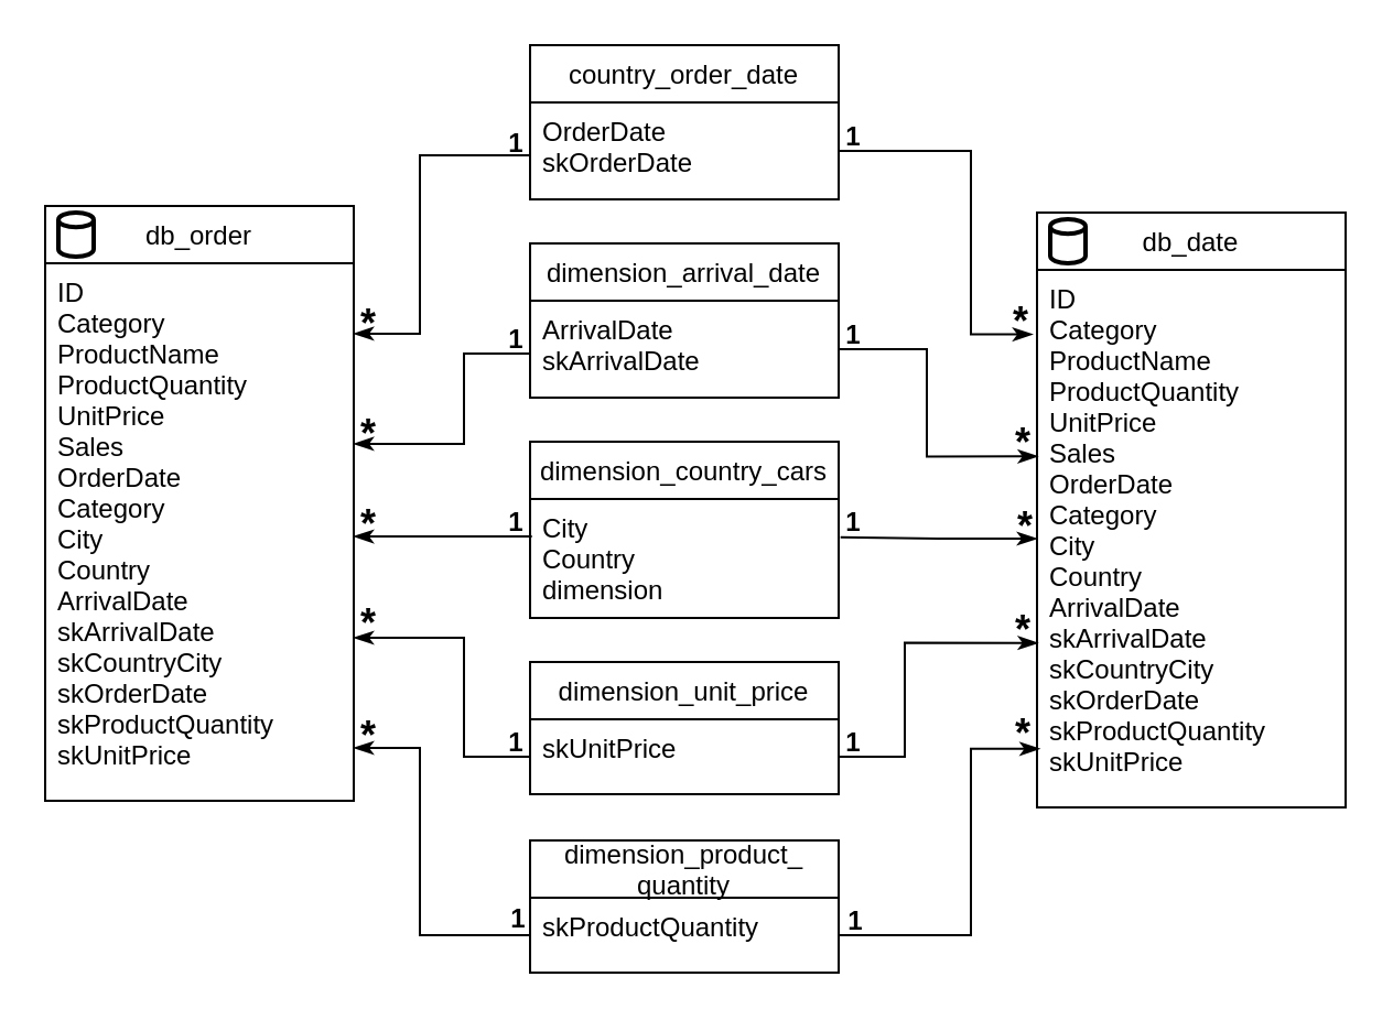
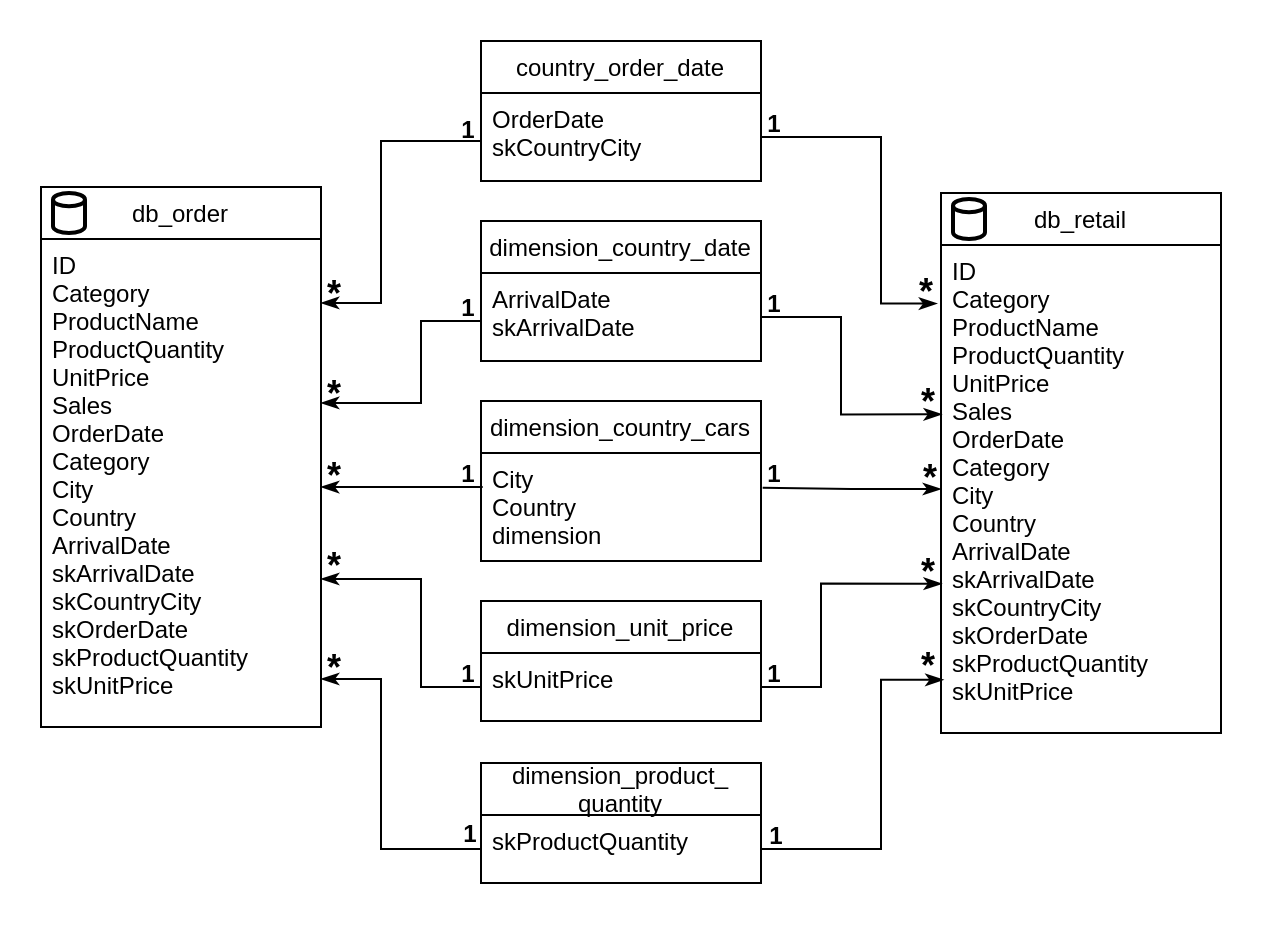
- <mxCell id="9" value="OrderDate&#10;skOrderDate" style="text;strokeColor=none;fillColor=none;align=left;verticalAlign=top;spacingLeft=4;spacingRight=4;overflow=hidden;rotatable=0;points=[[0,0.5],[1,0.5]];portConstraint=eastwest;" vertex="1" parent="8"><mxGeometry y="26" width="140" height="44" as="geometry" /></mxCell>
+ <mxCell id="9" value="OrderDate&#10;skCountryCity" style="text;strokeColor=none;fillColor=none;align=left;verticalAlign=top;spacingLeft=4;spacingRight=4;overflow=hidden;rotatable=0;points=[[0,0.5],[1,0.5]];portConstraint=eastwest;" vertex="1" parent="8"><mxGeometry y="26" width="140" height="44" as="geometry" /></mxCell>
- <mxCell id="4" value="db_date" style="swimlane;fontStyle=0;childLayout=stackLayout;horizontal=1;startSize=26;fillColor=none;horizontalStack=0;resizeParent=1;resizeParentMax=0;resizeLast=0;collapsible=1;marginBottom=0;" parent="1" vertex="1"><mxGeometry x="470" y="96" width="140" height="270" as="geometry" /></mxCell>
+ <mxCell id="4" value="db_retail" style="swimlane;fontStyle=0;childLayout=stackLayout;horizontal=1;startSize=26;fillColor=none;horizontalStack=0;resizeParent=1;resizeParentMax=0;resizeLast=0;collapsible=1;marginBottom=0;" parent="1" vertex="1"><mxGeometry x="470" y="96" width="140" height="270" as="geometry" /></mxCell>
- <mxCell id="10" value="dimension_arrival_date" style="swimlane;fontStyle=0;childLayout=stackLayout;horizontal=1;startSize=26;fillColor=none;horizontalStack=0;resizeParent=1;resizeParentMax=0;resizeLast=0;collapsible=1;marginBottom=0;" vertex="1" parent="1"><mxGeometry x="240" y="110" width="140" height="70" as="geometry" /></mxCell>
+ <mxCell id="10" value="dimension_country_date" style="swimlane;fontStyle=0;childLayout=stackLayout;horizontal=1;startSize=26;fillColor=none;horizontalStack=0;resizeParent=1;resizeParentMax=0;resizeLast=0;collapsible=1;marginBottom=0;" vertex="1" parent="1"><mxGeometry x="240" y="110" width="140" height="70" as="geometry" /></mxCell>
